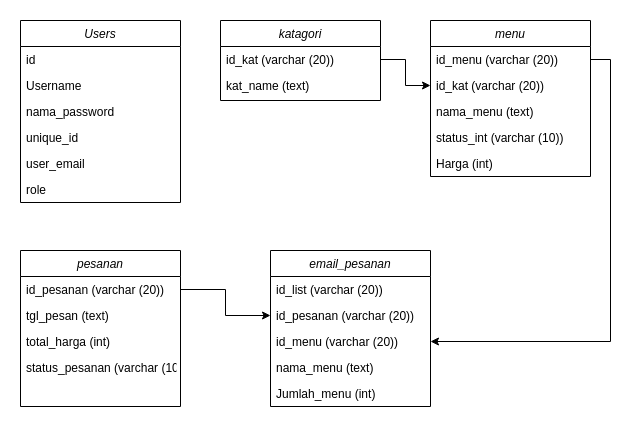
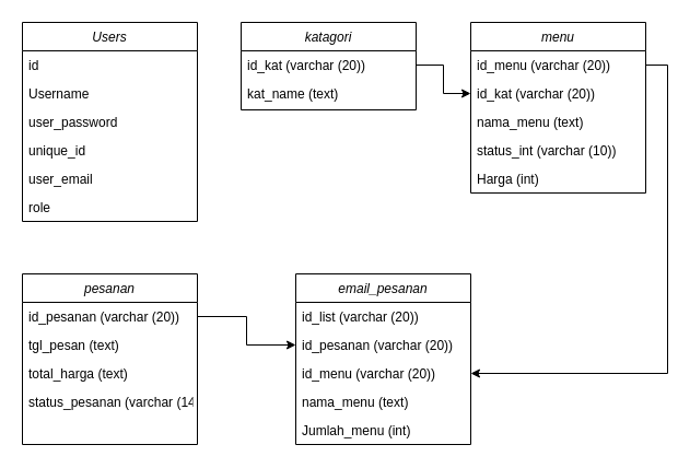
- <mxCell id="5" value="nama_password" style="text;align=left;verticalAlign=top;spacingLeft=4;spacingRight=4;overflow=hidden;rotatable=0;points=[[0,0.5],[1,0.5]];portConstraint=eastwest;rounded=0;shadow=0;html=0;" parent="2" vertex="1"><mxGeometry y="78" width="160" height="26" as="geometry" /></mxCell>
+ <mxCell id="5" value="user_password" style="text;align=left;verticalAlign=top;spacingLeft=4;spacingRight=4;overflow=hidden;rotatable=0;points=[[0,0.5],[1,0.5]];portConstraint=eastwest;rounded=0;shadow=0;html=0;" parent="2" vertex="1"><mxGeometry y="78" width="160" height="26" as="geometry" /></mxCell>
- <mxCell id="21" value="total_harga (int)" style="text;align=left;verticalAlign=top;spacingLeft=4;spacingRight=4;overflow=hidden;rotatable=0;points=[[0,0.5],[1,0.5]];portConstraint=eastwest;rounded=0;shadow=0;html=0;" vertex="1" parent="18"><mxGeometry y="78" width="160" height="26" as="geometry" /></mxCell>
+ <mxCell id="21" value="total_harga (text)" style="text;align=left;verticalAlign=top;spacingLeft=4;spacingRight=4;overflow=hidden;rotatable=0;points=[[0,0.5],[1,0.5]];portConstraint=eastwest;rounded=0;shadow=0;html=0;" vertex="1" parent="18"><mxGeometry y="78" width="160" height="26" as="geometry" /></mxCell>
- <mxCell id="22" value="status_pesanan (varchar (10))" style="text;align=left;verticalAlign=top;spacingLeft=4;spacingRight=4;overflow=hidden;rotatable=0;points=[[0,0.5],[1,0.5]];portConstraint=eastwest;rounded=0;shadow=0;html=0;" vertex="1" parent="18"><mxGeometry y="104" width="160" height="26" as="geometry" /></mxCell>
+ <mxCell id="22" value="status_pesanan (varchar (14))" style="text;align=left;verticalAlign=top;spacingLeft=4;spacingRight=4;overflow=hidden;rotatable=0;points=[[0,0.5],[1,0.5]];portConstraint=eastwest;rounded=0;shadow=0;html=0;" vertex="1" parent="18"><mxGeometry y="104" width="160" height="26" as="geometry" /></mxCell>
